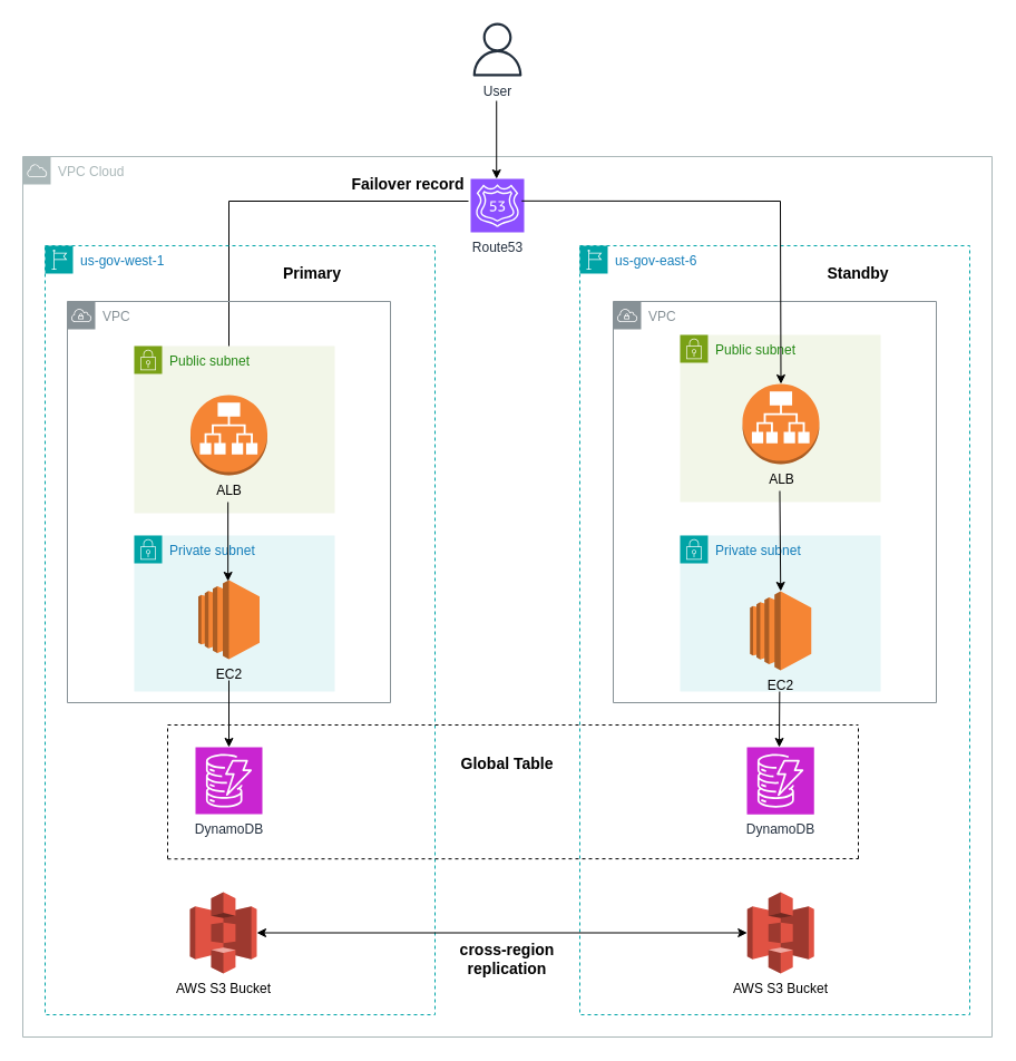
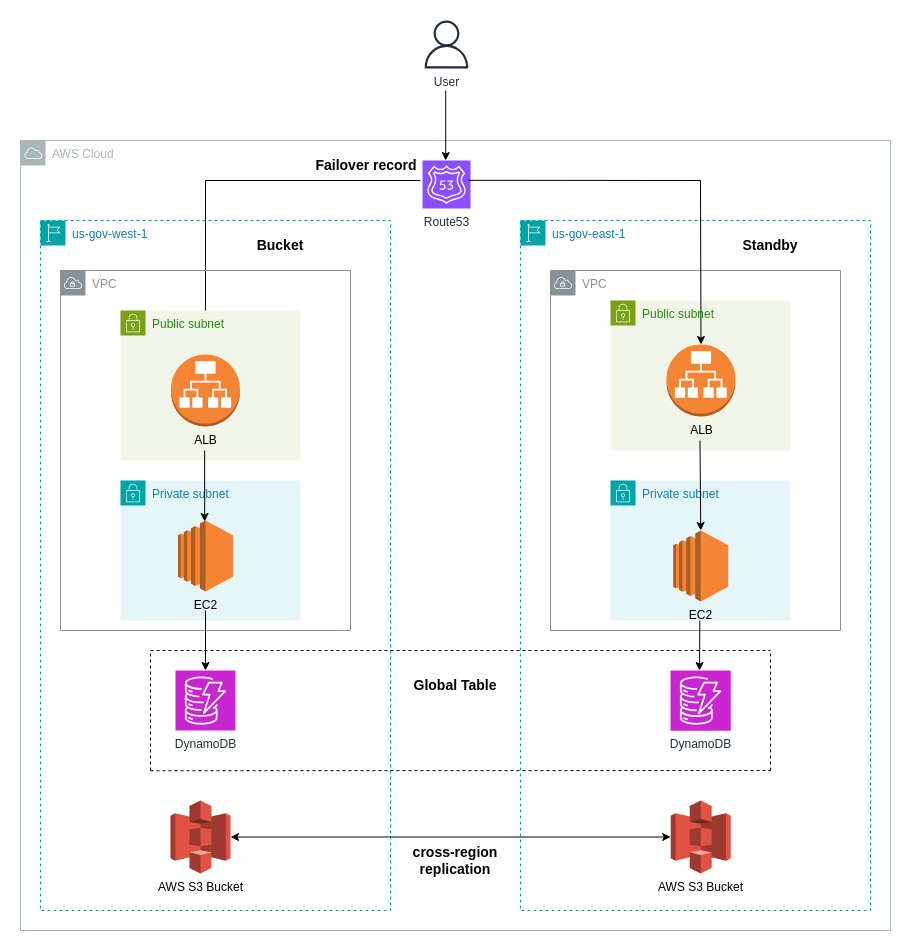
- <mxCell id="2" value="VPC Cloud" style="sketch=0;outlineConnect=0;gradientColor=none;html=1;whiteSpace=wrap;fontSize=12;fontStyle=0;shape=mxgraph.aws4.group;grIcon=mxgraph.aws4.group_aws_cloud;strokeColor=#AAB7B8;fillColor=none;verticalAlign=top;align=left;spacingLeft=30;fontColor=#AAB7B8;dashed=0;" parent="1" vertex="1"><mxGeometry x="20" y="140" width="870" height="790" as="geometry" /></mxCell>
+ <mxCell id="2" value="AWS Cloud" style="sketch=0;outlineConnect=0;gradientColor=none;html=1;whiteSpace=wrap;fontSize=12;fontStyle=0;shape=mxgraph.aws4.group;grIcon=mxgraph.aws4.group_aws_cloud;strokeColor=#AAB7B8;fillColor=none;verticalAlign=top;align=left;spacingLeft=30;fontColor=#AAB7B8;dashed=0;" parent="1" vertex="1"><mxGeometry x="20" y="140" width="870" height="790" as="geometry" /></mxCell>
- <mxCell id="4" value="us-gov-east-6" style="points=[[0,0],[0.25,0],[0.5,0],[0.75,0],[1,0],[1,0.25],[1,0.5],[1,0.75],[1,1],[0.75,1],[0.5,1],[0.25,1],[0,1],[0,0.75],[0,0.5],[0,0.25]];outlineConnect=0;gradientColor=none;html=1;whiteSpace=wrap;fontSize=12;fontStyle=0;container=1;pointerEvents=0;collapsible=0;recursiveResize=0;shape=mxgraph.aws4.group;grIcon=mxgraph.aws4.group_region;strokeColor=#00A4A6;fillColor=none;verticalAlign=top;align=left;spacingLeft=30;fontColor=#147EBA;dashed=1;" parent="1" vertex="1"><mxGeometry x="520" y="220" width="350" height="690" as="geometry" /></mxCell>
+ <mxCell id="4" value="us-gov-east-1" style="points=[[0,0],[0.25,0],[0.5,0],[0.75,0],[1,0],[1,0.25],[1,0.5],[1,0.75],[1,1],[0.75,1],[0.5,1],[0.25,1],[0,1],[0,0.75],[0,0.5],[0,0.25]];outlineConnect=0;gradientColor=none;html=1;whiteSpace=wrap;fontSize=12;fontStyle=0;container=1;pointerEvents=0;collapsible=0;recursiveResize=0;shape=mxgraph.aws4.group;grIcon=mxgraph.aws4.group_region;strokeColor=#00A4A6;fillColor=none;verticalAlign=top;align=left;spacingLeft=30;fontColor=#147EBA;dashed=1;" parent="1" vertex="1"><mxGeometry x="520" y="220" width="350" height="690" as="geometry" /></mxCell>
- <mxCell id="30" value="&lt;b&gt;&lt;font style=&quot;font-size: 14px;&quot;&gt;Primary&lt;/font&gt;&lt;/b&gt;" style="text;html=1;align=center;verticalAlign=middle;whiteSpace=wrap;rounded=0;" parent="1" vertex="1"><mxGeometry x="250" y="230" width="60" height="30" as="geometry" /></mxCell>
+ <mxCell id="30" value="&lt;b&gt;&lt;font style=&quot;font-size: 14px;&quot;&gt;Bucket&lt;/font&gt;&lt;/b&gt;" style="text;html=1;align=center;verticalAlign=middle;whiteSpace=wrap;rounded=0;" parent="1" vertex="1"><mxGeometry x="250" y="230" width="60" height="30" as="geometry" /></mxCell>
